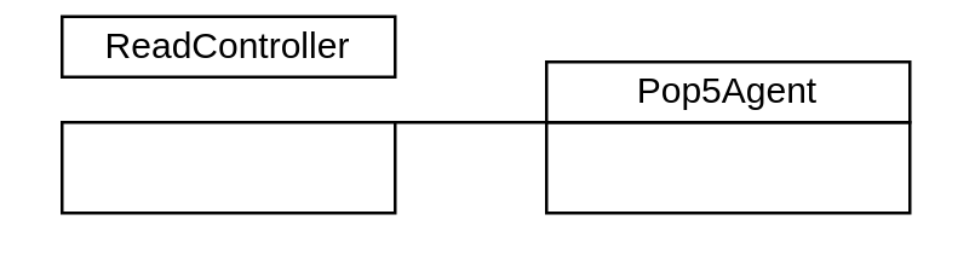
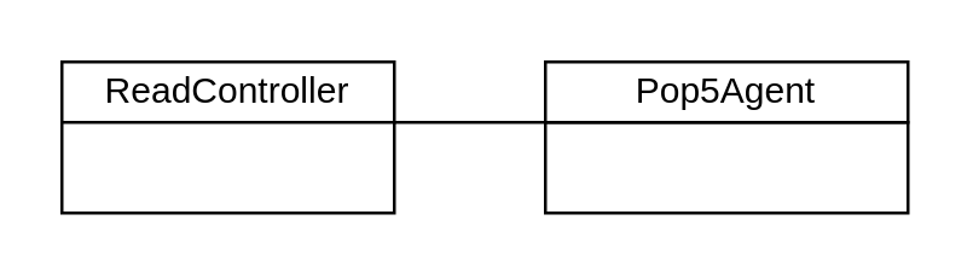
- <mxCell id="2" value="ReadController" style="rounded=0;whiteSpace=wrap;html=1;" vertex="1" parent="1"><mxGeometry x="20" y="5" width="110" height="20" as="geometry" /></mxCell>
+ <mxCell id="2" value="ReadController" style="rounded=0;whiteSpace=wrap;html=1;" vertex="1" parent="1"><mxGeometry x="20" y="20" width="110" height="20" as="geometry" /></mxCell>
